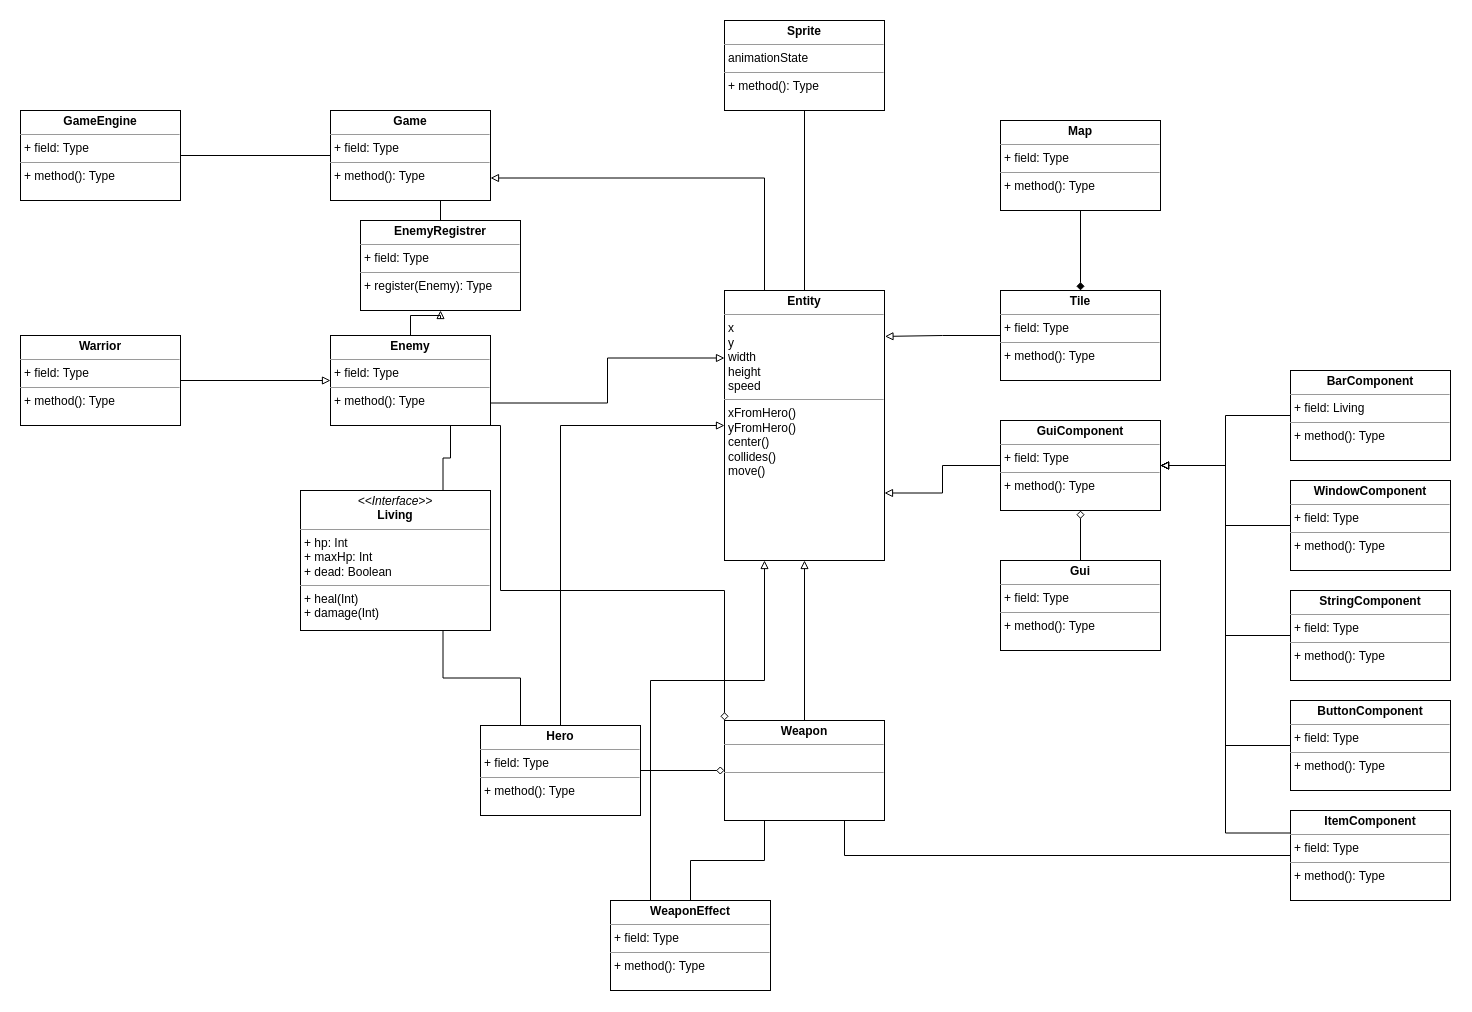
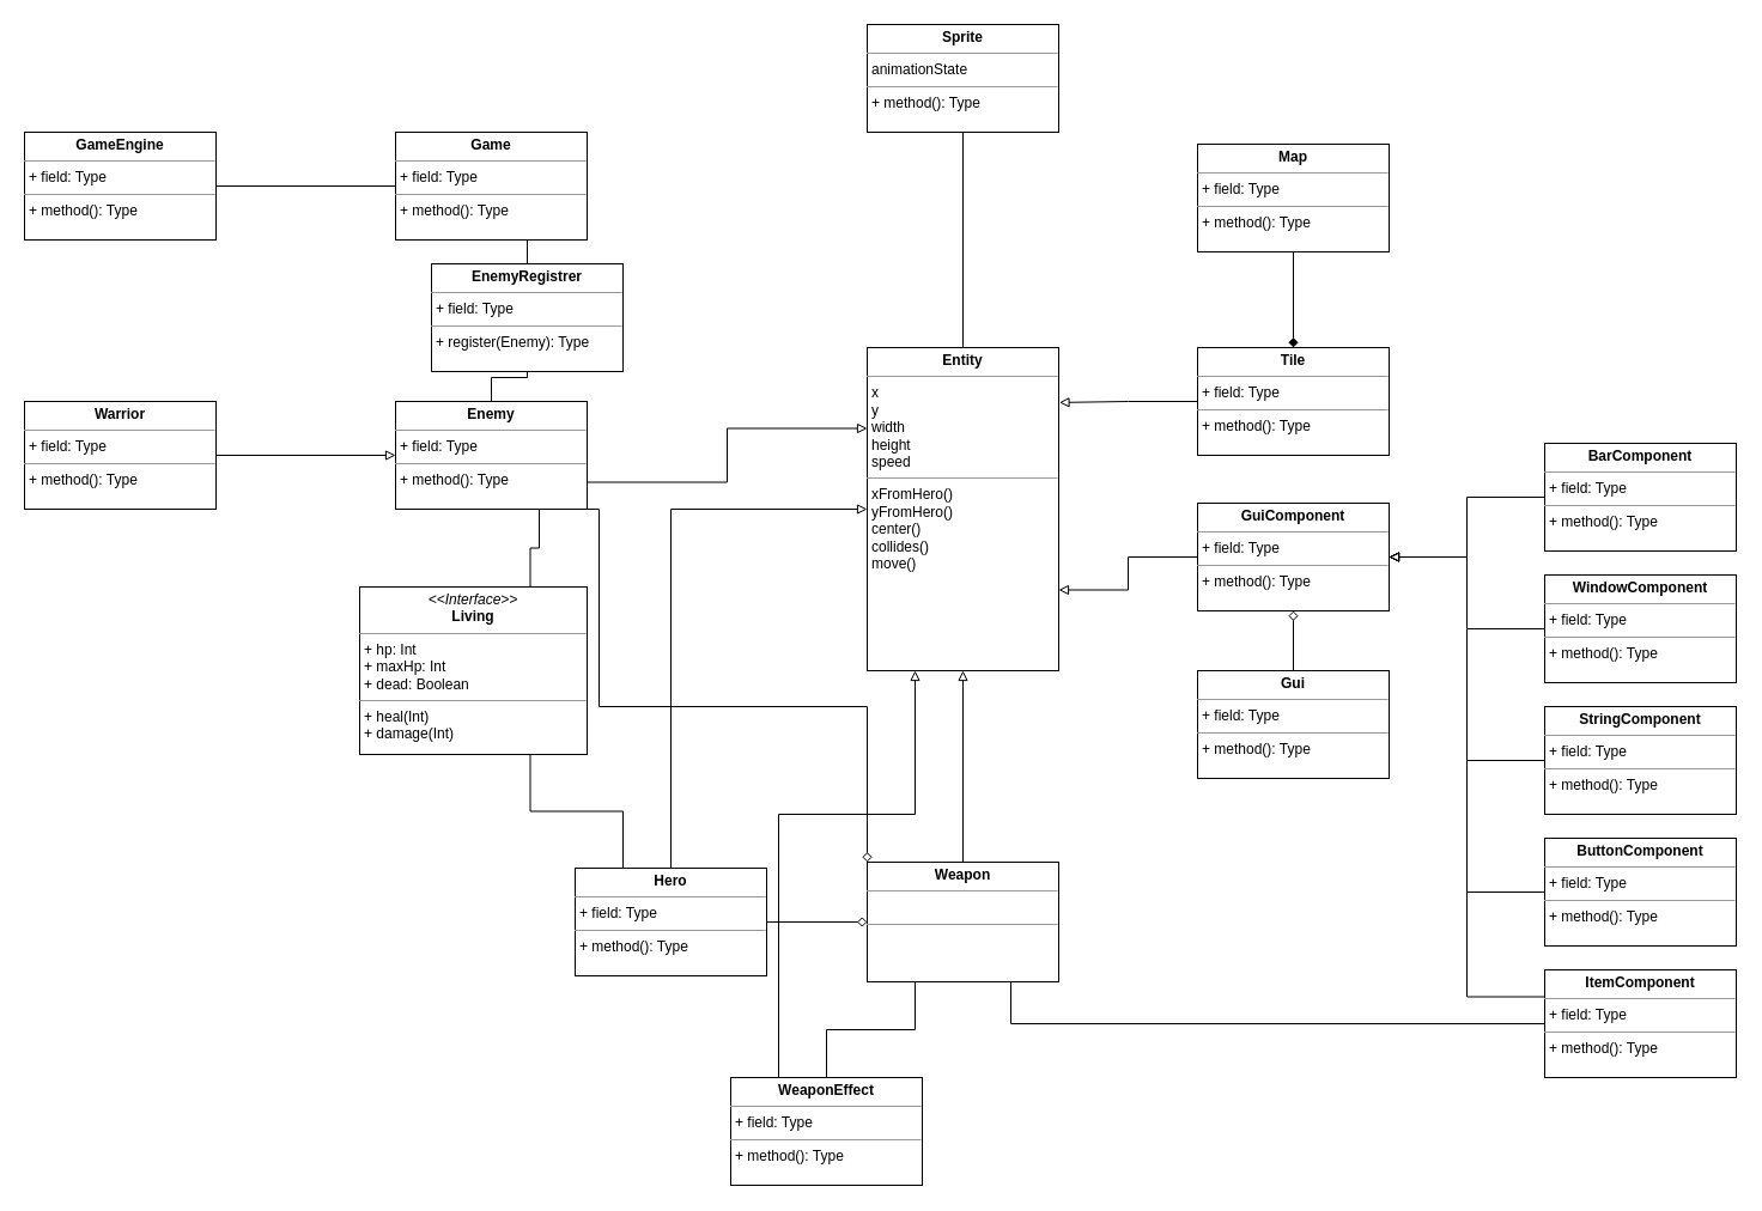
- <mxCell id="4" style="edgeStyle=orthogonalEdgeStyle;rounded=0;orthogonalLoop=1;jettySize=auto;html=1;exitX=0.25;exitY=0;exitDx=0;exitDy=0;entryX=1;entryY=0.75;entryDx=0;entryDy=0;startArrow=none;startFill=0;endArrow=block;endFill=0;" parent="1" source="5" target="42" edge="1"><mxGeometry relative="1" as="geometry" /></mxCell>
- <mxCell id="13" style="edgeStyle=orthogonalEdgeStyle;rounded=0;orthogonalLoop=1;jettySize=auto;html=1;entryX=0.5;entryY=1;entryDx=0;entryDy=0;endArrow=block;endFill=0;" edge="1" parent="1" source="14" target="46"><mxGeometry relative="1" as="geometry" /></mxCell>
+ <mxCell id="13" style="edgeStyle=orthogonalEdgeStyle;rounded=0;orthogonalLoop=1;jettySize=auto;html=1;entryX=0.5;entryY=1;entryDx=0;entryDy=0;endArrow=none;endFill=0;" edge="1" parent="1" source="14" target="46"><mxGeometry relative="1" as="geometry" /></mxCell>
- <mxCell id="32" value="&lt;p style=&quot;margin:0px;margin-top:4px;text-align:center;&quot;&gt;&lt;b&gt;BarComponent&lt;/b&gt;&lt;/p&gt;&lt;hr size=&quot;1&quot;&gt;&lt;p style=&quot;margin:0px;margin-left:4px;&quot;&gt;+ field: Living&lt;/p&gt;&lt;hr size=&quot;1&quot;&gt;&lt;p style=&quot;margin:0px;margin-left:4px;&quot;&gt;+ method(): Type&lt;/p&gt;" style="verticalAlign=top;align=left;overflow=fill;fontSize=12;fontFamily=Helvetica;html=1;" parent="1" vertex="1"><mxGeometry x="1290" y="370" width="160" height="90" as="geometry" /></mxCell>
+ <mxCell id="32" value="&lt;p style=&quot;margin:0px;margin-top:4px;text-align:center;&quot;&gt;&lt;b&gt;BarComponent&lt;/b&gt;&lt;/p&gt;&lt;hr size=&quot;1&quot;&gt;&lt;p style=&quot;margin:0px;margin-left:4px;&quot;&gt;+ field: Type&lt;/p&gt;&lt;hr size=&quot;1&quot;&gt;&lt;p style=&quot;margin:0px;margin-left:4px;&quot;&gt;+ method(): Type&lt;/p&gt;" style="verticalAlign=top;align=left;overflow=fill;fontSize=12;fontFamily=Helvetica;html=1;" parent="1" vertex="1"><mxGeometry x="1290" y="370" width="160" height="90" as="geometry" /></mxCell>
